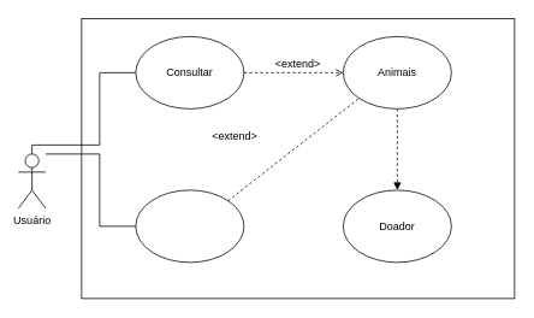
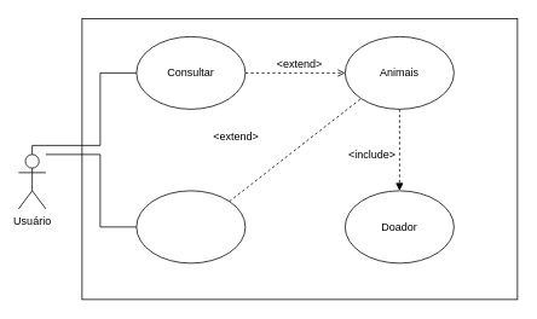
+ <mxCell id="17" value="&amp;lt;include&amp;gt;" style="text;html=1;strokeColor=none;fillColor=none;align=center;verticalAlign=middle;whiteSpace=wrap;rounded=0;" parent="1" vertex="1"><mxGeometry x="390" y="160" width="40" height="20" as="geometry" /></mxCell>
